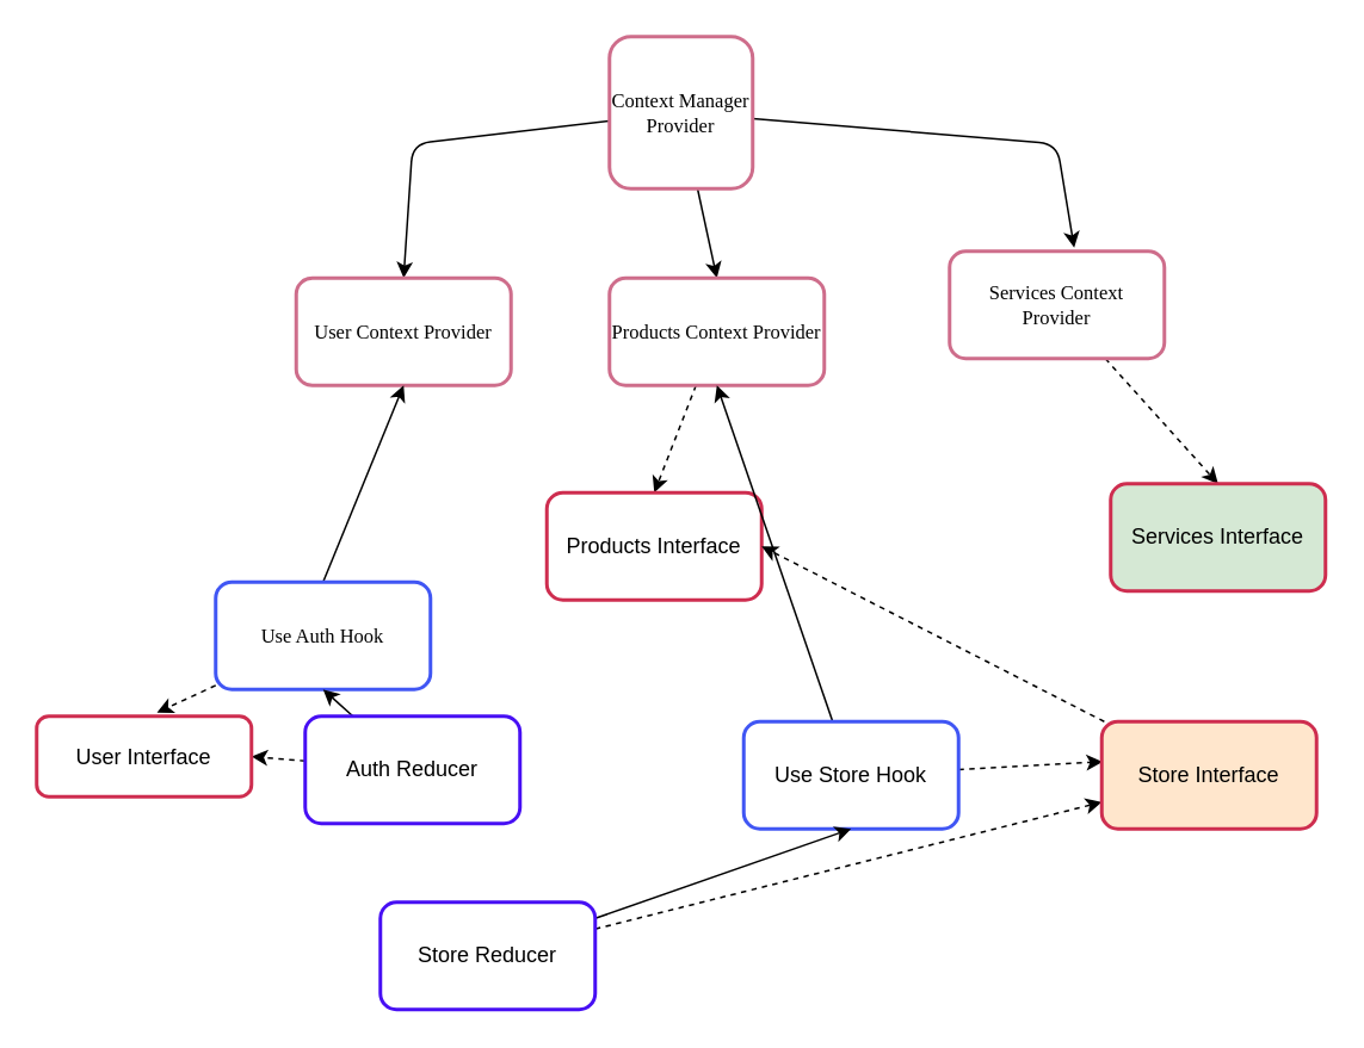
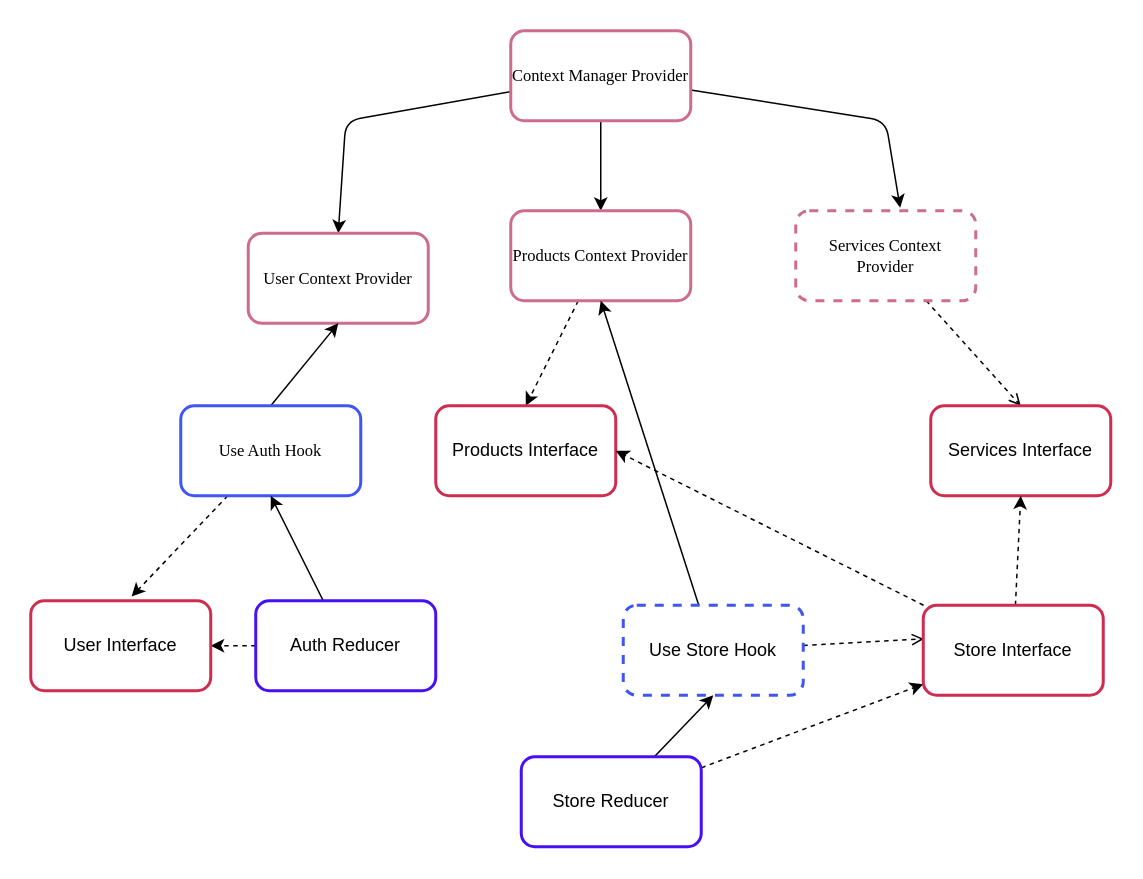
- <mxCell id="5" value="Context Manager Provider" style="rounded=1;whiteSpace=wrap;html=1;fontFamily=Montserrat;fontSource=https%3A%2F%2Ffonts.googleapis.com%2Fcss%3Ffamily%3DMontserrat;fontSize=11;gradientColor=none;strokeColor=#CE6D8B;strokeWidth=2;" vertex="1" parent="1"><mxGeometry x="340" y="20" width="80" height="85" as="geometry" /></mxCell>
+ <mxCell id="5" value="Context Manager Provider" style="rounded=1;whiteSpace=wrap;html=1;fontFamily=Montserrat;fontSource=https%3A%2F%2Ffonts.googleapis.com%2Fcss%3Ffamily%3DMontserrat;fontSize=11;gradientColor=none;strokeColor=#CE6D8B;strokeWidth=2;" vertex="1" parent="1"><mxGeometry x="340" y="20" width="120" height="60" as="geometry" /></mxCell>
- <mxCell id="10" value="Services Context &lt;br style=&quot;font-size: 11px&quot;&gt;Provider" style="rounded=1;whiteSpace=wrap;html=1;fontFamily=Montserrat;fontSource=https%3A%2F%2Ffonts.googleapis.com%2Fcss%3Ffamily%3DMontserrat;fontSize=11;strokeColor=#CE6D8B;strokeWidth=2;" vertex="1" parent="1"><mxGeometry x="530" y="140" width="120" height="60" as="geometry" /></mxCell>
+ <mxCell id="10" value="Services Context &lt;br style=&quot;font-size: 11px&quot;&gt;Provider" style="rounded=1;whiteSpace=wrap;html=1;fontFamily=Montserrat;fontSource=https%3A%2F%2Ffonts.googleapis.com%2Fcss%3Ffamily%3DMontserrat;fontSize=11;strokeColor=#CE6D8B;strokeWidth=2;dashed=1;" vertex="1" parent="1"><mxGeometry x="530" y="140" width="120" height="60" as="geometry" /></mxCell>
- <mxCell id="8" value="Products Context Provider" style="rounded=1;whiteSpace=wrap;html=1;fontFamily=Montserrat;fontSource=https%3A%2F%2Ffonts.googleapis.com%2Fcss%3Ffamily%3DMontserrat;fontSize=11;strokeColor=#CE6D8B;strokeWidth=2;" vertex="1" parent="1"><mxGeometry x="340" y="155" width="120" height="60" as="geometry" /></mxCell>
+ <mxCell id="8" value="Products Context Provider" style="rounded=1;whiteSpace=wrap;html=1;fontFamily=Montserrat;fontSource=https%3A%2F%2Ffonts.googleapis.com%2Fcss%3Ffamily%3DMontserrat;fontSize=11;strokeColor=#CE6D8B;strokeWidth=2;" vertex="1" parent="1"><mxGeometry x="340" y="140" width="120" height="60" as="geometry" /></mxCell>
- <mxCell id="9" style="edgeStyle=none;html=1;entryX=0.5;entryY=0;entryDx=0;entryDy=0;dashed=1;fontSize=12;" edge="1" parent="1" source="10" target="19"><mxGeometry relative="1" as="geometry" /></mxCell>
+ <mxCell id="9" style="edgeStyle=none;html=1;entryX=0.5;entryY=0;entryDx=0;entryDy=0;dashed=1;fontSize=12;endArrow=open;" edge="1" parent="1" source="10" target="19"><mxGeometry relative="1" as="geometry" /></mxCell>
- <mxCell id="19" value="Services Interface" style="rounded=1;whiteSpace=wrap;html=1;fontSize=12;strokeColor=#CE2D4F;strokeWidth=2;fillColor=#d5e8d4;" vertex="1" parent="1"><mxGeometry x="620" y="270" width="120" height="60" as="geometry" /></mxCell>
+ <mxCell id="19" value="Services Interface" style="rounded=1;whiteSpace=wrap;html=1;fontSize=12;strokeColor=#CE2D4F;strokeWidth=2;" vertex="1" parent="1"><mxGeometry x="620" y="270" width="120" height="60" as="geometry" /></mxCell>
- <mxCell id="18" value="Products Interface" style="rounded=1;whiteSpace=wrap;html=1;fontSize=12;strokeColor=#CE2D4F;strokeWidth=2;" vertex="1" parent="1"><mxGeometry x="305" y="275" width="120" height="60" as="geometry" /></mxCell>
+ <mxCell id="18" value="Products Interface" style="rounded=1;whiteSpace=wrap;html=1;fontSize=12;strokeColor=#CE2D4F;strokeWidth=2;" vertex="1" parent="1"><mxGeometry x="290" y="270" width="120" height="60" as="geometry" /></mxCell>
- <mxCell id="13" value="Use Auth Hook" style="rounded=1;whiteSpace=wrap;html=1;fontFamily=Montserrat;fontSource=https%3A%2F%2Ffonts.googleapis.com%2Fcss%3Ffamily%3DMontserrat;fontSize=11;strokeColor=#4056F4;strokeWidth=2;" vertex="1" parent="1"><mxGeometry x="120" y="325" width="120" height="60" as="geometry" /></mxCell>
+ <mxCell id="13" value="Use Auth Hook" style="rounded=1;whiteSpace=wrap;html=1;fontFamily=Montserrat;fontSource=https%3A%2F%2Ffonts.googleapis.com%2Fcss%3Ffamily%3DMontserrat;fontSize=11;strokeColor=#4056F4;strokeWidth=2;" vertex="1" parent="1"><mxGeometry x="120" y="270" width="120" height="60" as="geometry" /></mxCell>
+ <mxCell id="26" style="edgeStyle=none;html=1;entryX=0.5;entryY=1;entryDx=0;entryDy=0;dashed=1;fontSize=12;" edge="1" parent="1" source="28" target="19"><mxGeometry relative="1" as="geometry" /></mxCell>
- <mxCell id="17" value="User Interface" style="rounded=1;whiteSpace=wrap;html=1;fontSize=12;strokeColor=#CE2D4F;strokeWidth=2;" vertex="1" parent="1"><mxGeometry x="20" y="400" width="120" height="45" as="geometry" /></mxCell>
+ <mxCell id="17" value="User Interface" style="rounded=1;whiteSpace=wrap;html=1;fontSize=12;strokeColor=#CE2D4F;strokeWidth=2;" vertex="1" parent="1"><mxGeometry x="20" y="400" width="120" height="60" as="geometry" /></mxCell>
- <mxCell id="21" style="edgeStyle=none;html=1;entryX=0.004;entryY=0.374;entryDx=0;entryDy=0;entryPerimeter=0;fontSize=12;dashed=1;" edge="1" parent="1" source="22" target="28"><mxGeometry relative="1" as="geometry" /></mxCell>
+ <mxCell id="21" style="edgeStyle=none;html=1;entryX=0.004;entryY=0.374;entryDx=0;entryDy=0;entryPerimeter=0;fontSize=12;dashed=1;endArrow=open;" edge="1" parent="1" source="22" target="28"><mxGeometry relative="1" as="geometry" /></mxCell>
- <mxCell id="22" value="Use Store Hook" style="rounded=1;whiteSpace=wrap;html=1;fontSize=12;strokeColor=#4056F4;strokeWidth=2;" vertex="1" parent="1"><mxGeometry x="415" y="403" width="120" height="60" as="geometry" /></mxCell>
+ <mxCell id="22" value="Use Store Hook" style="rounded=1;whiteSpace=wrap;html=1;fontSize=12;strokeColor=#4056F4;strokeWidth=2;dashed=1;" vertex="1" parent="1"><mxGeometry x="415" y="403" width="120" height="60" as="geometry" /></mxCell>
- <mxCell id="28" value="Store Interface" style="rounded=1;whiteSpace=wrap;html=1;fontSize=12;strokeColor=#CE2D4F;strokeWidth=2;fillColor=#ffe6cc;" vertex="1" parent="1"><mxGeometry x="615" y="403" width="120" height="60" as="geometry" /></mxCell>
+ <mxCell id="28" value="Store Interface" style="rounded=1;whiteSpace=wrap;html=1;fontSize=12;strokeColor=#CE2D4F;strokeWidth=2;" vertex="1" parent="1"><mxGeometry x="615" y="403" width="120" height="60" as="geometry" /></mxCell>
- <mxCell id="25" value="Store Reducer" style="rounded=1;whiteSpace=wrap;html=1;fontSize=12;strokeColor=#470FF4;strokeWidth=2;" vertex="1" parent="1"><mxGeometry x="212" y="504" width="120" height="60" as="geometry" /></mxCell>
+ <mxCell id="25" value="Store Reducer" style="rounded=1;whiteSpace=wrap;html=1;fontSize=12;strokeColor=#470FF4;strokeWidth=2;" vertex="1" parent="1"><mxGeometry x="347" y="504" width="120" height="60" as="geometry" /></mxCell>
